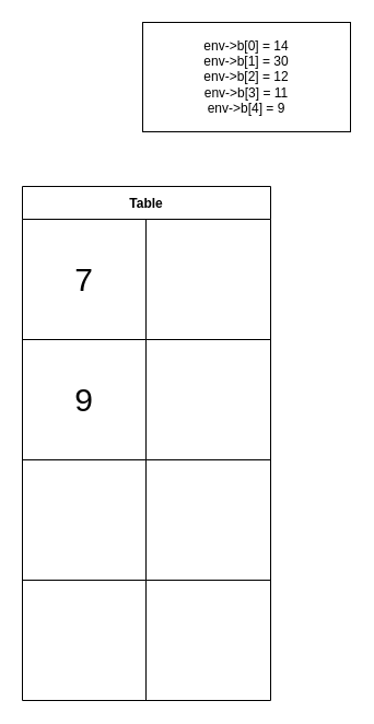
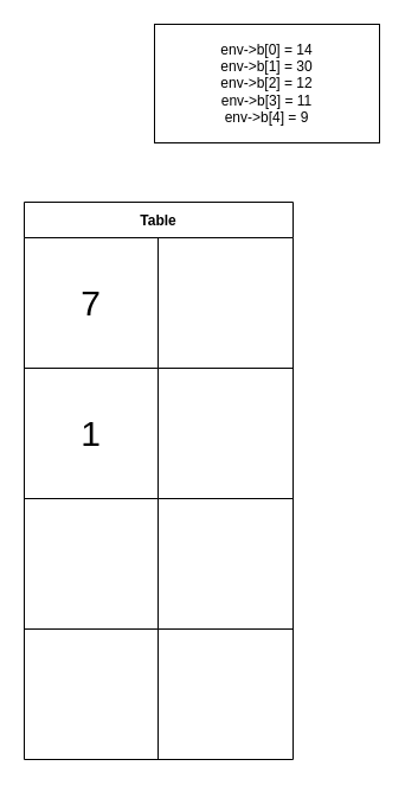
- <mxCell id="8" value="&lt;font style=&quot;font-size: 30px;&quot;&gt;9&lt;/font&gt;" style="shape=partialRectangle;html=1;whiteSpace=wrap;connectable=0;fillColor=none;top=0;left=0;bottom=0;right=0;overflow=hidden;" vertex="1" parent="7"><mxGeometry width="113" height="110" as="geometry"><mxRectangle width="113" height="110" as="alternateBounds" /></mxGeometry></mxCell>
+ <mxCell id="8" value="&lt;font style=&quot;font-size: 30px;&quot;&gt;1&lt;/font&gt;" style="shape=partialRectangle;html=1;whiteSpace=wrap;connectable=0;fillColor=none;top=0;left=0;bottom=0;right=0;overflow=hidden;" vertex="1" parent="7"><mxGeometry width="113" height="110" as="geometry"><mxRectangle width="113" height="110" as="alternateBounds" /></mxGeometry></mxCell>
